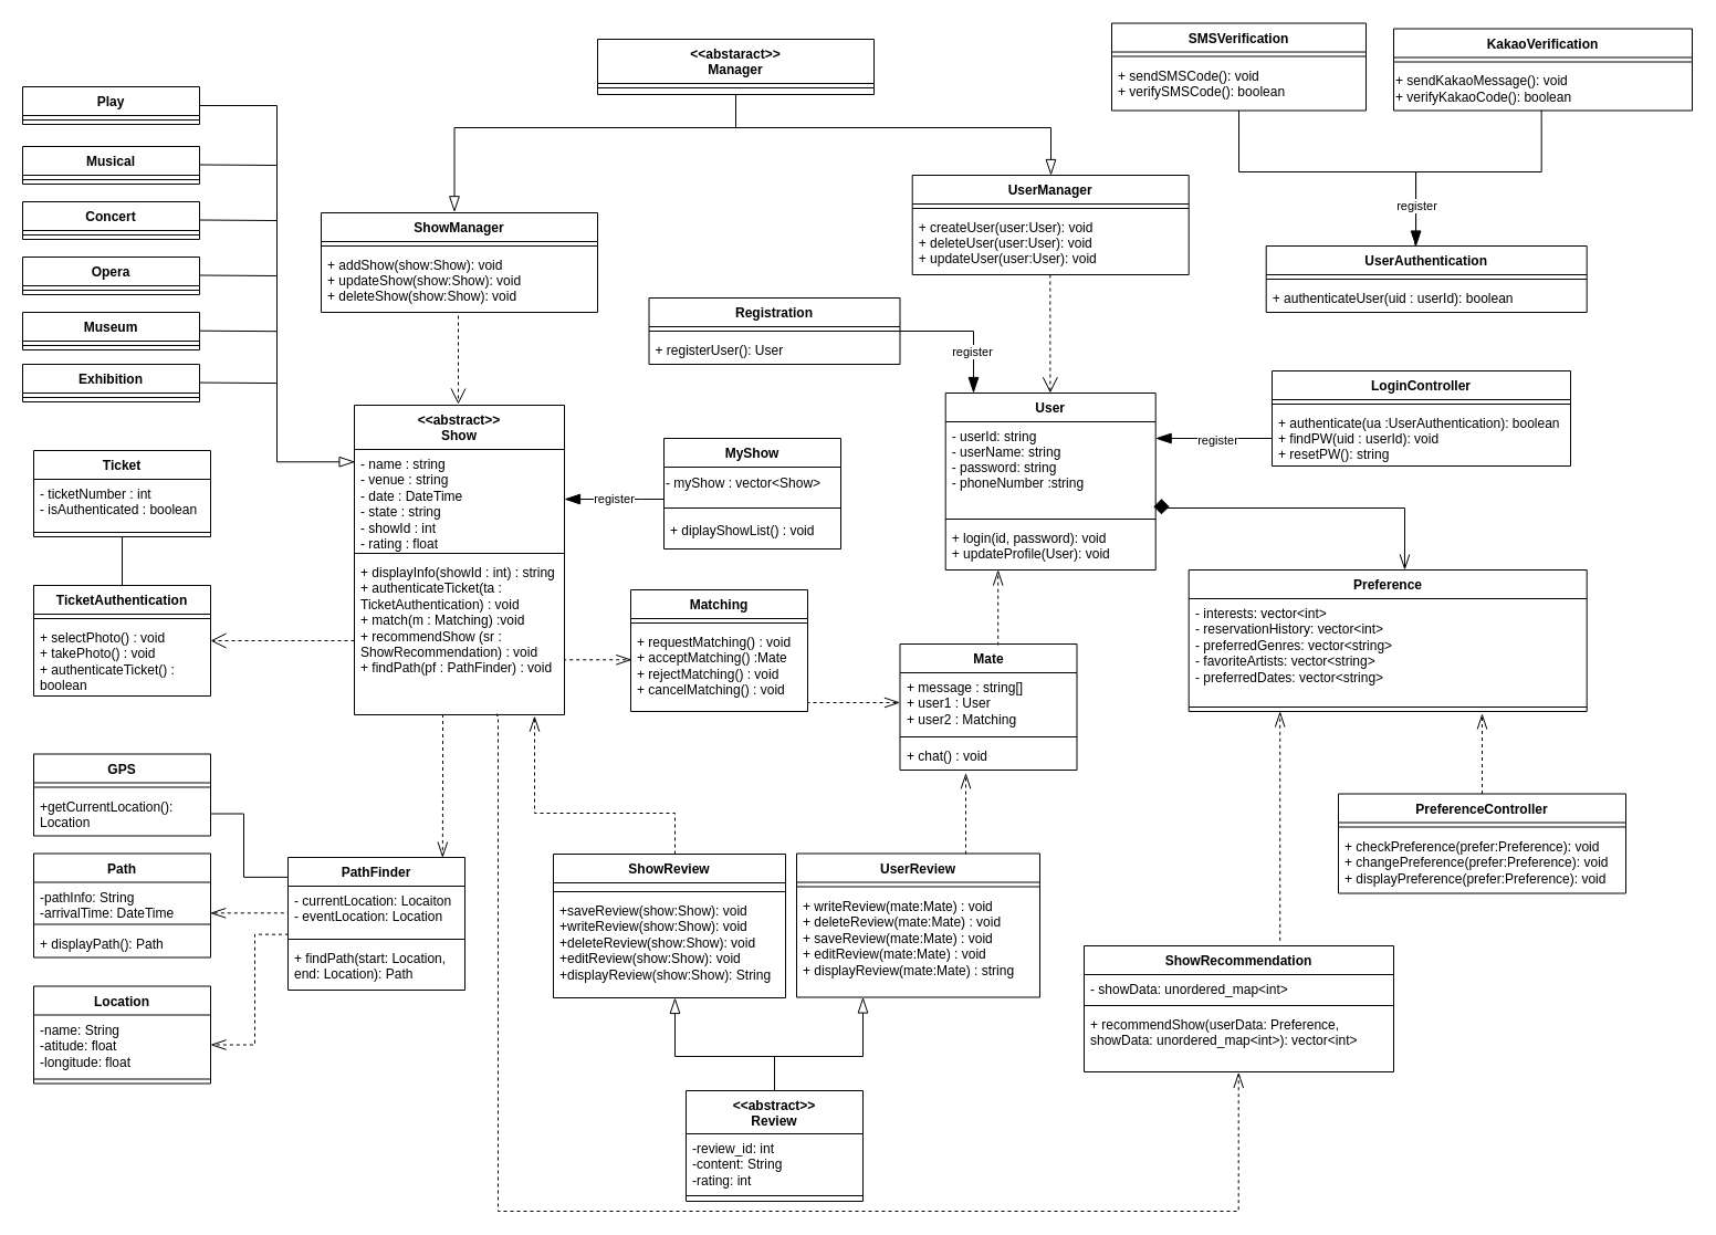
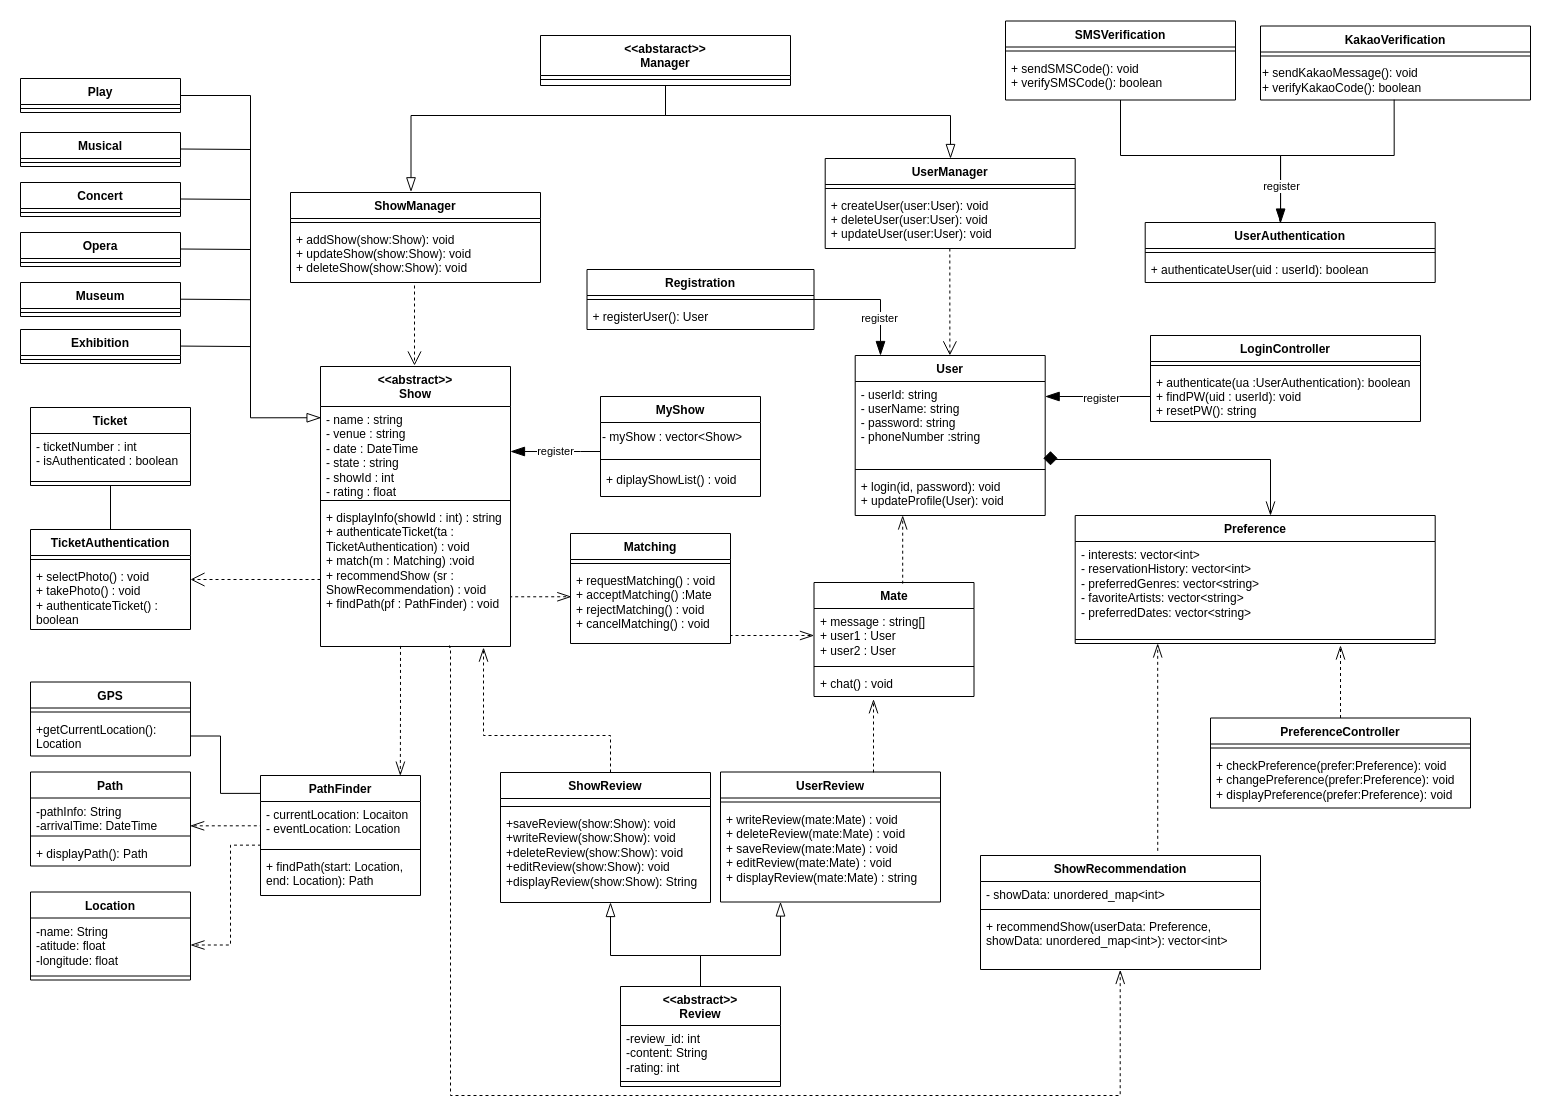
- <mxCell id="27" value="+ message : string[]&lt;div&gt;+ user1 : User&lt;/div&gt;&lt;div&gt;+ user2 : Matching&lt;/div&gt;" style="text;strokeColor=none;fillColor=none;align=left;verticalAlign=top;spacingLeft=4;spacingRight=4;overflow=hidden;rotatable=0;points=[[0,0.5],[1,0.5]];portConstraint=eastwest;whiteSpace=wrap;html=1;" parent="26" vertex="1"><mxGeometry y="26" width="160" height="54" as="geometry" /></mxCell>
+ <mxCell id="27" value="+ message : string[]&lt;div&gt;+ user1 : User&lt;/div&gt;&lt;div&gt;+ user2 : User&lt;/div&gt;" style="text;strokeColor=none;fillColor=none;align=left;verticalAlign=top;spacingLeft=4;spacingRight=4;overflow=hidden;rotatable=0;points=[[0,0.5],[1,0.5]];portConstraint=eastwest;whiteSpace=wrap;html=1;" parent="26" vertex="1"><mxGeometry y="26" width="160" height="54" as="geometry" /></mxCell>
